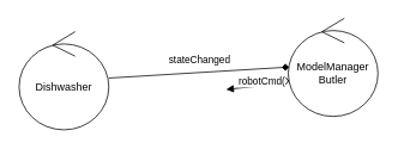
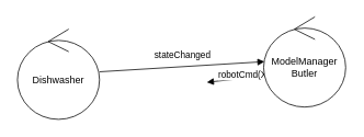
- <mxCell id="5" value="stateChanged" style="html=1;verticalAlign=bottom;endArrow=diamond;entryX=0.01;entryY=0.497;entryDx=0;entryDy=0;entryPerimeter=0;" edge="1" parent="1" source="3" target="4"><mxGeometry x="0.015" y="5" width="80" relative="1" as="geometry"><mxPoint x="120" y="75" as="sourcePoint" /><mxPoint x="200" y="75" as="targetPoint" /><mxPoint as="offset" /></mxGeometry></mxCell>
+ <mxCell id="5" value="stateChanged" style="html=1;verticalAlign=bottom;endArrow=block;entryX=0.01;entryY=0.497;entryDx=0;entryDy=0;entryPerimeter=0;" edge="1" parent="1" source="3" target="4"><mxGeometry x="0.015" y="5" width="80" relative="1" as="geometry"><mxPoint x="120" y="75" as="sourcePoint" /><mxPoint x="200" y="75" as="targetPoint" /><mxPoint as="offset" /></mxGeometry></mxCell>
